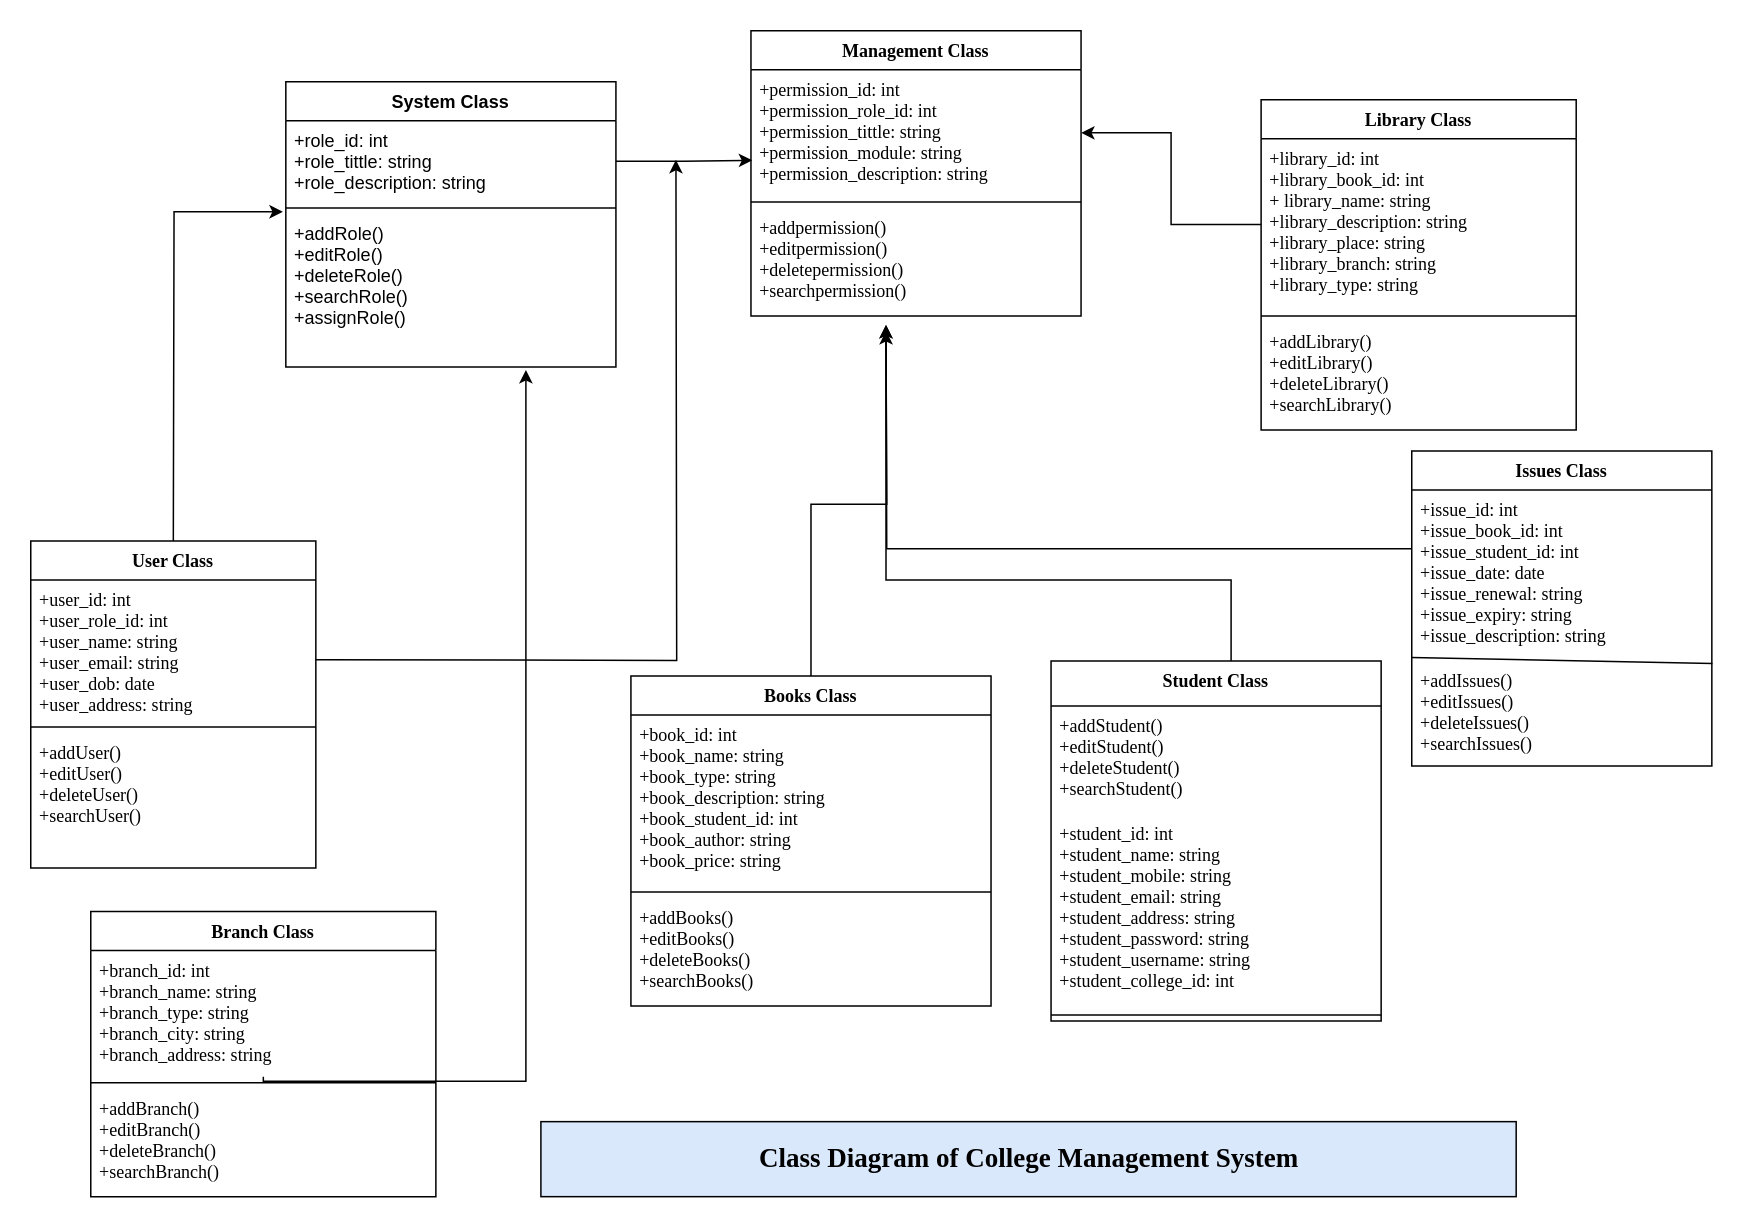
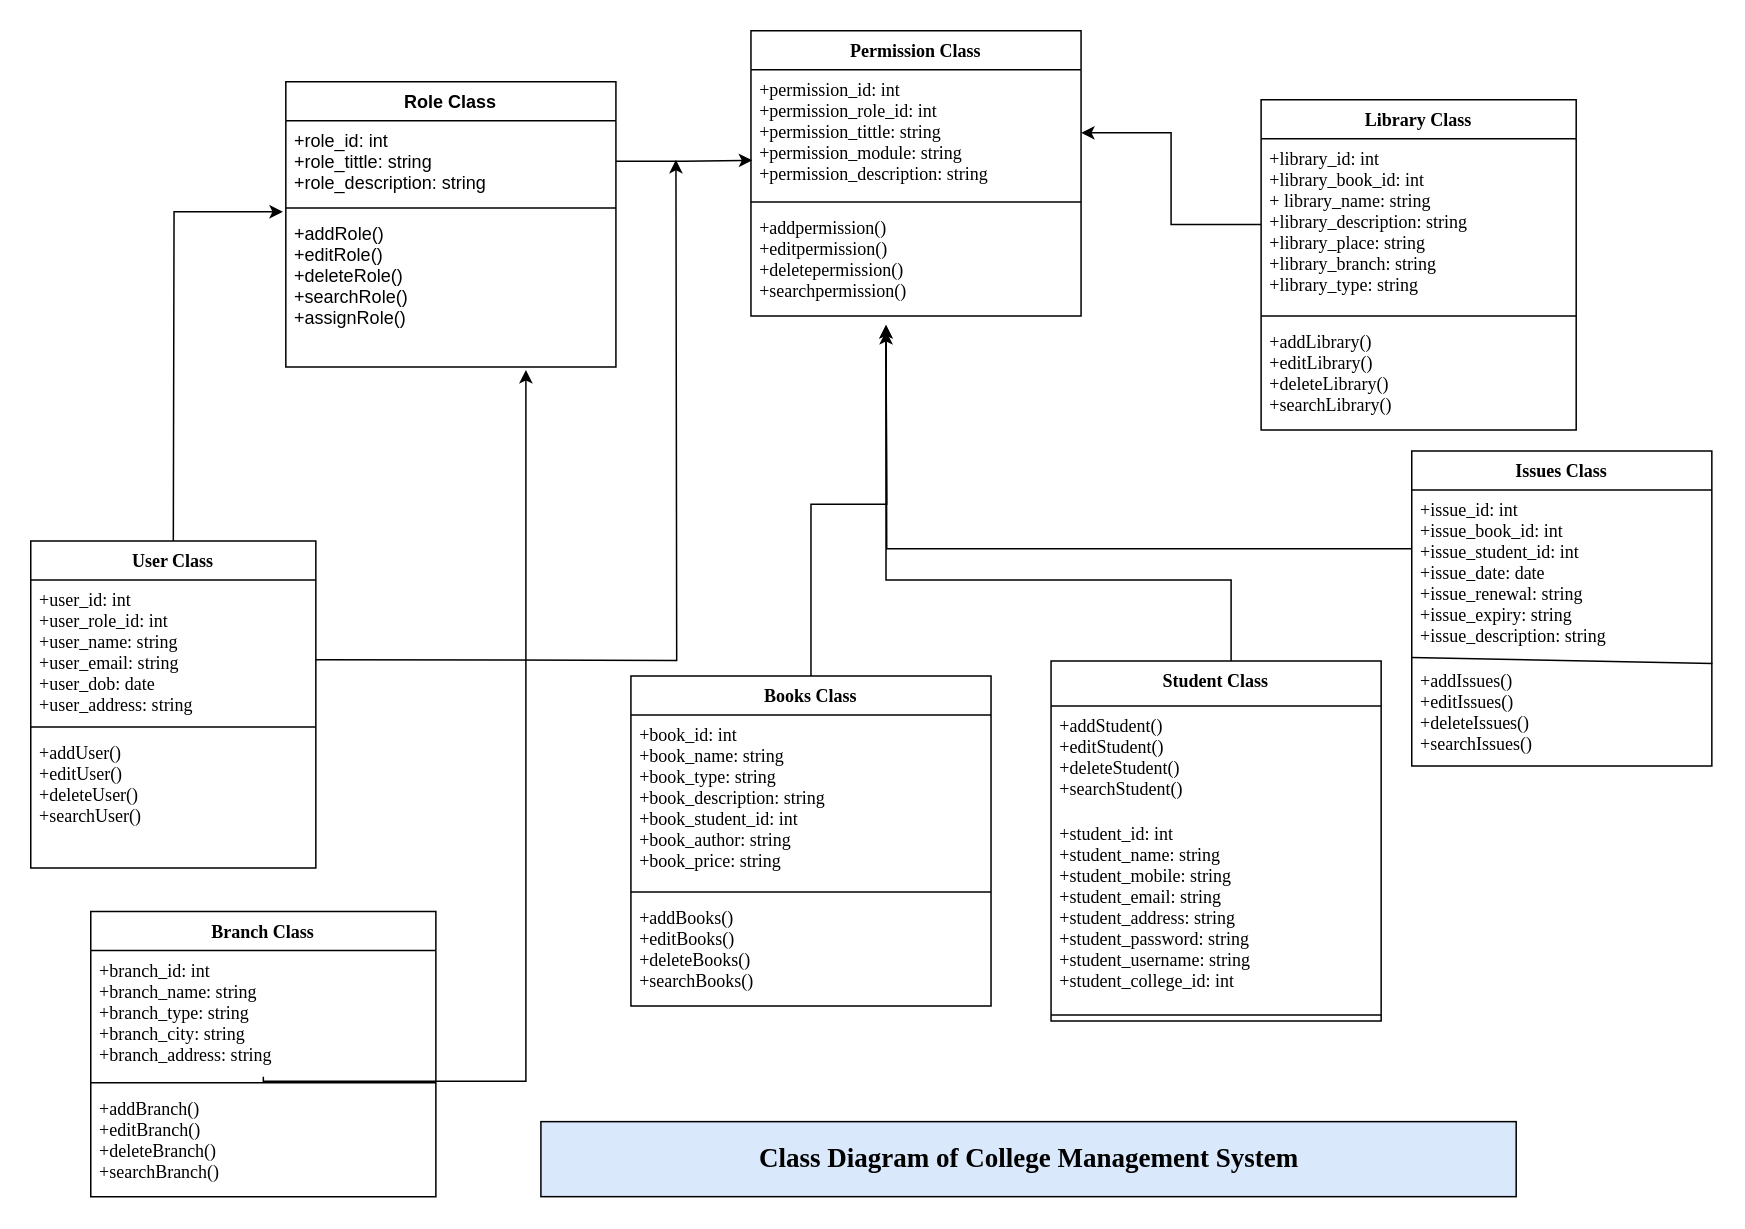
- <mxCell id="6" value="Management Class" style="swimlane;fontStyle=1;align=center;verticalAlign=top;childLayout=stackLayout;horizontal=1;startSize=26;horizontalStack=0;resizeParent=1;resizeParentMax=0;resizeLast=0;collapsible=1;marginBottom=0;fontFamily=Georgia;" vertex="1" parent="1"><mxGeometry x="500" y="20" width="220" height="190" as="geometry" /></mxCell>
+ <mxCell id="6" value="Permission Class" style="swimlane;fontStyle=1;align=center;verticalAlign=top;childLayout=stackLayout;horizontal=1;startSize=26;horizontalStack=0;resizeParent=1;resizeParentMax=0;resizeLast=0;collapsible=1;marginBottom=0;fontFamily=Georgia;" vertex="1" parent="1"><mxGeometry x="500" y="20" width="220" height="190" as="geometry" /></mxCell>
- <mxCell id="2" value="System Class" style="swimlane;fontStyle=1;align=center;verticalAlign=top;childLayout=stackLayout;horizontal=1;startSize=26;horizontalStack=0;resizeParent=1;resizeParentMax=0;resizeLast=0;collapsible=1;marginBottom=0;" vertex="1" parent="1"><mxGeometry x="190" y="54" width="220" height="190" as="geometry" /></mxCell>
+ <mxCell id="2" value="Role Class" style="swimlane;fontStyle=1;align=center;verticalAlign=top;childLayout=stackLayout;horizontal=1;startSize=26;horizontalStack=0;resizeParent=1;resizeParentMax=0;resizeLast=0;collapsible=1;marginBottom=0;" vertex="1" parent="1"><mxGeometry x="190" y="54" width="220" height="190" as="geometry" /></mxCell>
